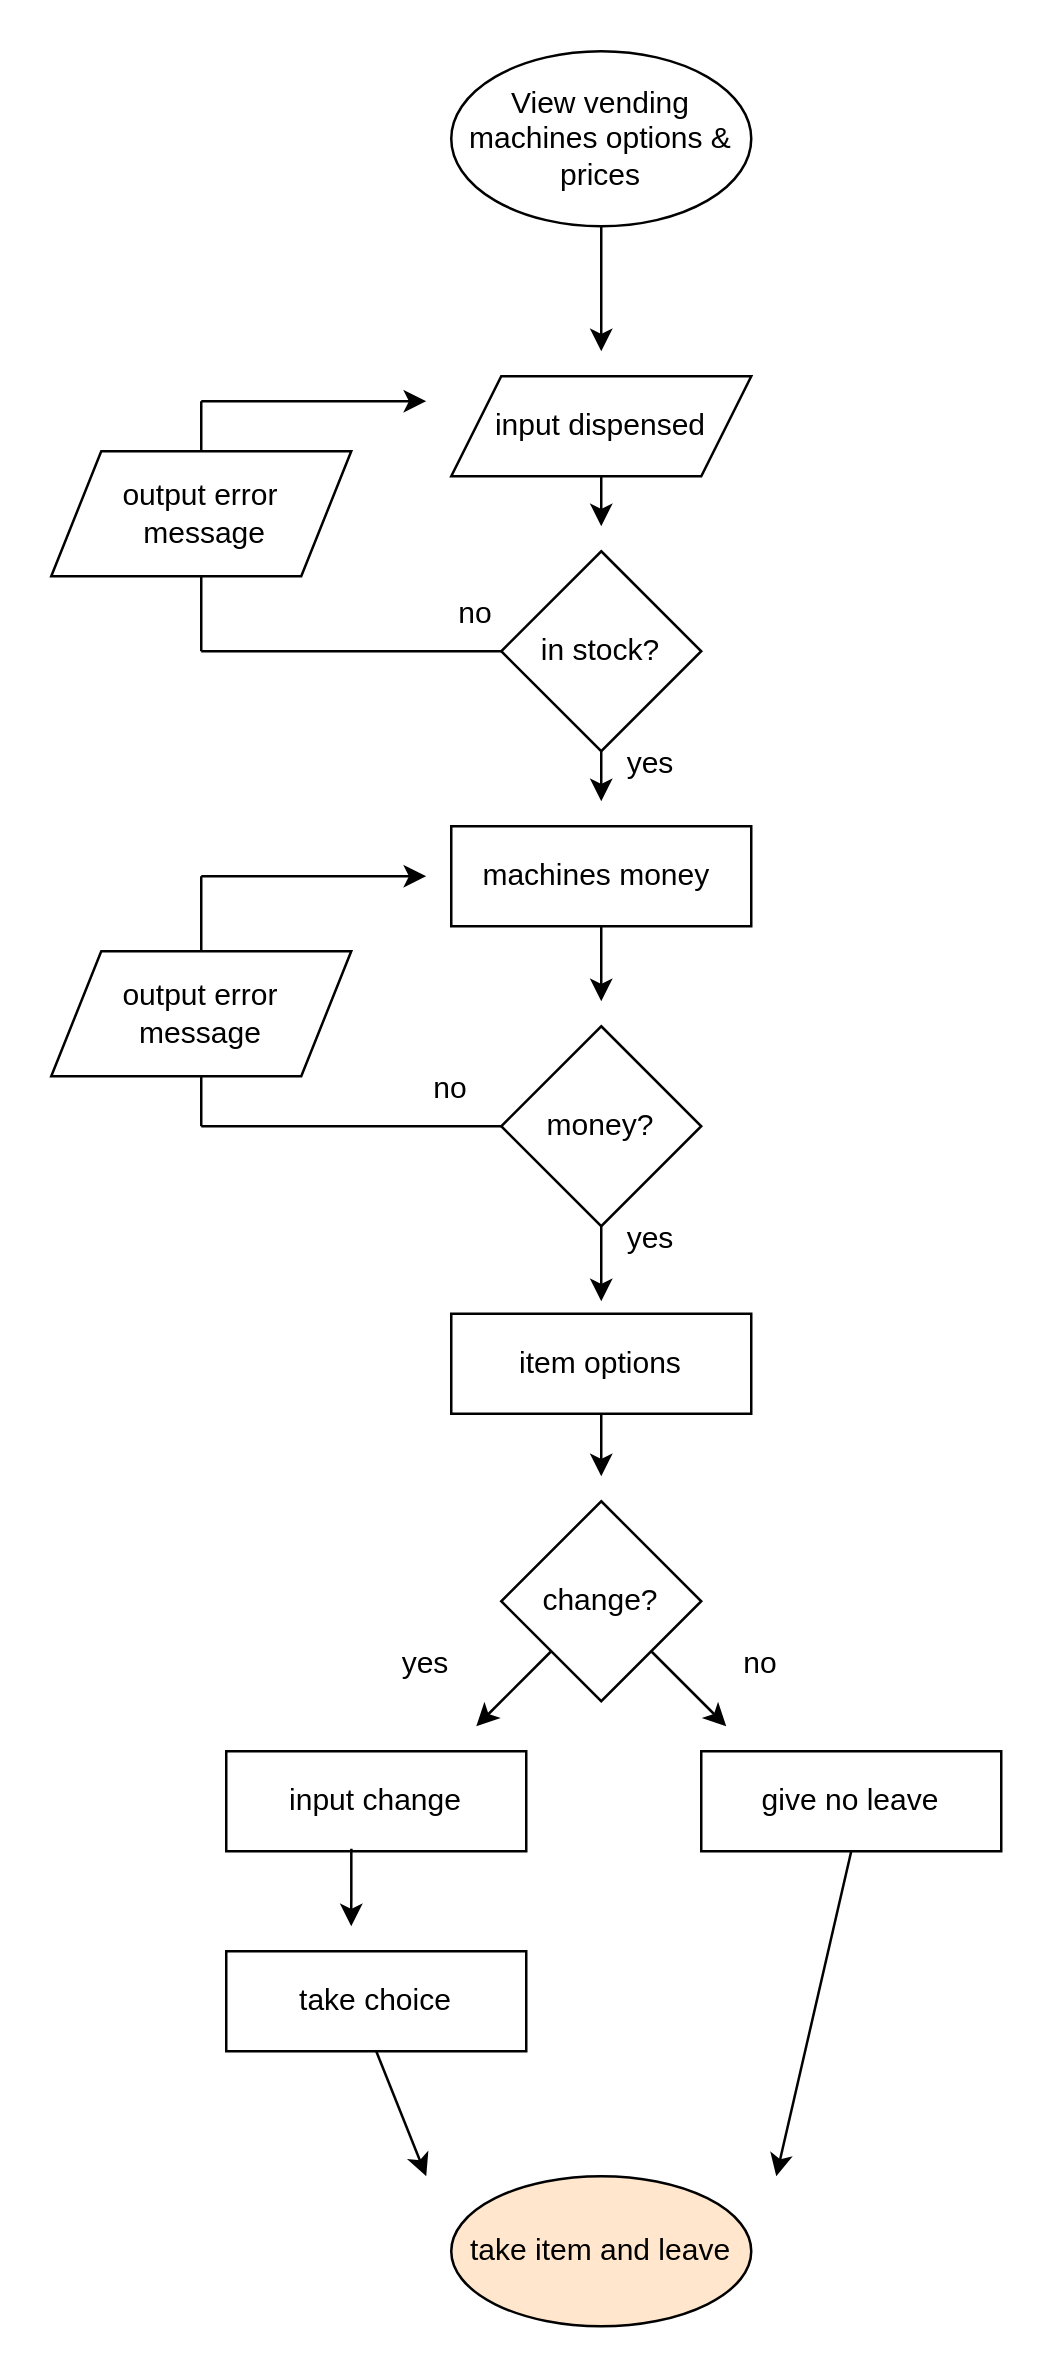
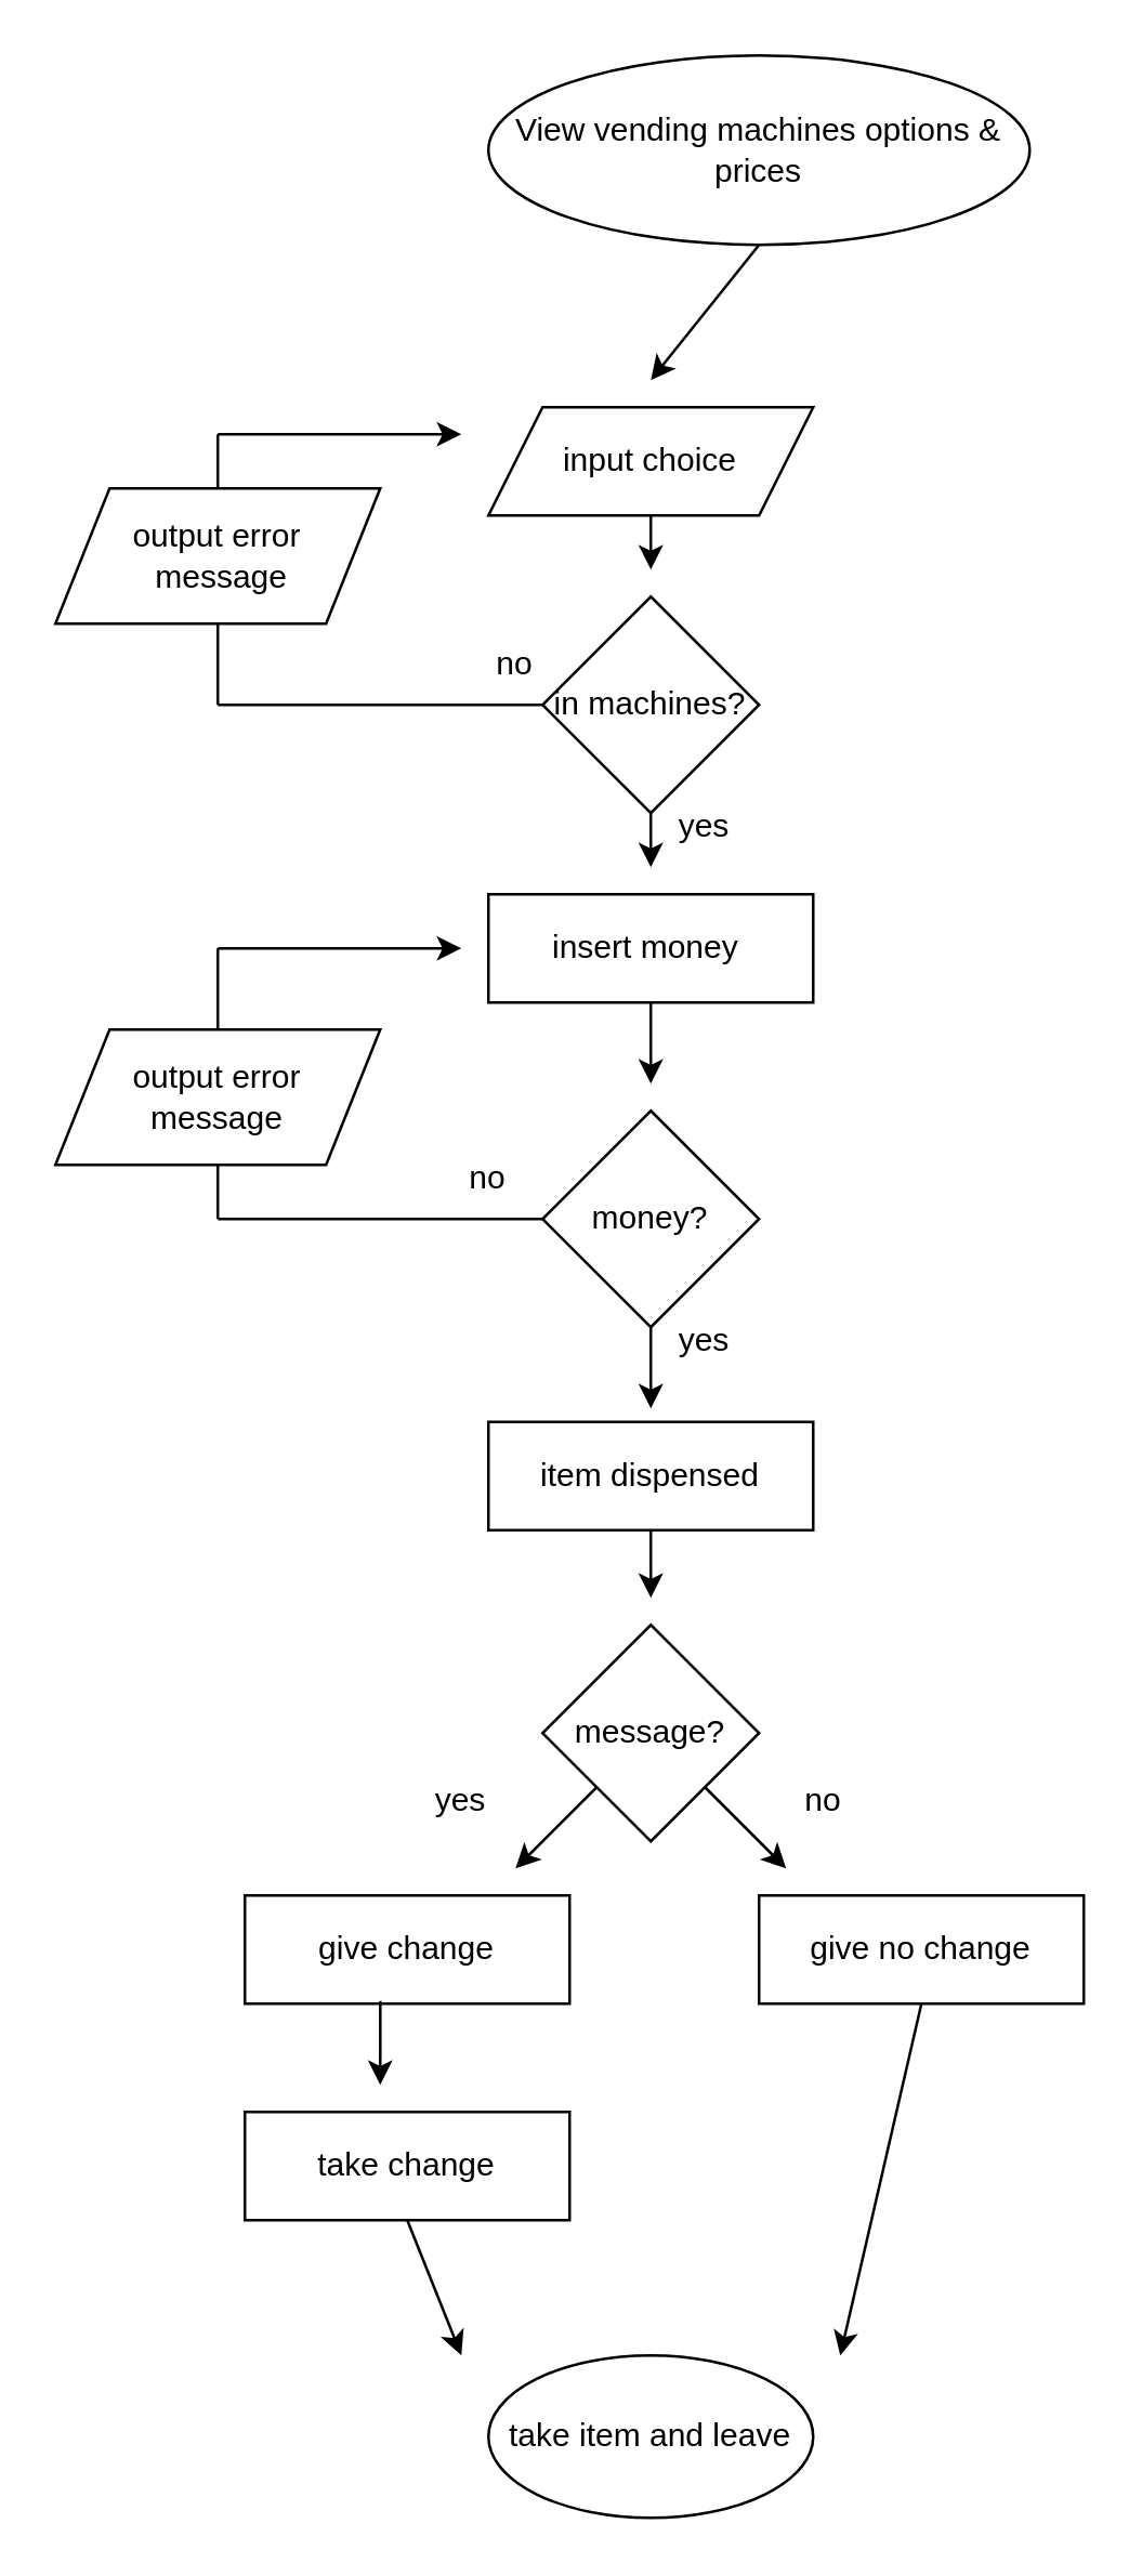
- <mxCell id="2" value="View vending machines options &amp;amp; prices" style="ellipse;whiteSpace=wrap;html=1;" vertex="1" parent="1"><mxGeometry x="180" y="20" width="120" height="70" as="geometry" /></mxCell>
+ <mxCell id="2" value="View vending machines options &amp;amp; prices" style="ellipse;whiteSpace=wrap;html=1;" vertex="1" parent="1"><mxGeometry x="180" y="20" width="200" height="70" as="geometry" /></mxCell>
- <mxCell id="39" value="input dispensed" style="shape=parallelogram;perimeter=parallelogramPerimeter;whiteSpace=wrap;html=1;fixedSize=1;" vertex="1" parent="1"><mxGeometry x="180" y="150" width="120" height="40" as="geometry" /></mxCell>
+ <mxCell id="39" value="input choice" style="shape=parallelogram;perimeter=parallelogramPerimeter;whiteSpace=wrap;html=1;fixedSize=1;" vertex="1" parent="1"><mxGeometry x="180" y="150" width="120" height="40" as="geometry" /></mxCell>
- <mxCell id="7" value="in stock?" style="rhombus;whiteSpace=wrap;html=1;" vertex="1" parent="1"><mxGeometry x="200" y="220" width="80" height="80" as="geometry" /></mxCell>
+ <mxCell id="7" value="in machines?" style="rhombus;whiteSpace=wrap;html=1;" vertex="1" parent="1"><mxGeometry x="200" y="220" width="80" height="80" as="geometry" /></mxCell>
- <mxCell id="9" value="machines money&amp;nbsp;" style="rounded=0;whiteSpace=wrap;html=1;" vertex="1" parent="1"><mxGeometry x="180" y="330" width="120" height="40" as="geometry" /></mxCell>
+ <mxCell id="9" value="insert money&amp;nbsp;" style="rounded=0;whiteSpace=wrap;html=1;" vertex="1" parent="1"><mxGeometry x="180" y="330" width="120" height="40" as="geometry" /></mxCell>
- <mxCell id="14" value="item options" style="rounded=0;whiteSpace=wrap;html=1;" vertex="1" parent="1"><mxGeometry x="180" y="525" width="120" height="40" as="geometry" /></mxCell>
+ <mxCell id="14" value="item dispensed" style="rounded=0;whiteSpace=wrap;html=1;" vertex="1" parent="1"><mxGeometry x="180" y="525" width="120" height="40" as="geometry" /></mxCell>
- <mxCell id="20" value="change?" style="rhombus;whiteSpace=wrap;html=1;" vertex="1" parent="1"><mxGeometry x="200" y="600" width="80" height="80" as="geometry" /></mxCell>
+ <mxCell id="20" value="message?" style="rhombus;whiteSpace=wrap;html=1;" vertex="1" parent="1"><mxGeometry x="200" y="600" width="80" height="80" as="geometry" /></mxCell>
- <mxCell id="25" value="input change" style="rounded=0;whiteSpace=wrap;html=1;" vertex="1" parent="1"><mxGeometry x="90" y="700" width="120" height="40" as="geometry" /></mxCell>
+ <mxCell id="25" value="give change" style="rounded=0;whiteSpace=wrap;html=1;" vertex="1" parent="1"><mxGeometry x="90" y="700" width="120" height="40" as="geometry" /></mxCell>
- <mxCell id="24" value="give no leave" style="rounded=0;whiteSpace=wrap;html=1;" vertex="1" parent="1"><mxGeometry x="280" y="700" width="120" height="40" as="geometry" /></mxCell>
+ <mxCell id="24" value="give no change" style="rounded=0;whiteSpace=wrap;html=1;" vertex="1" parent="1"><mxGeometry x="280" y="700" width="120" height="40" as="geometry" /></mxCell>
- <mxCell id="30" value="take choice" style="rounded=0;whiteSpace=wrap;html=1;" vertex="1" parent="1"><mxGeometry x="90" y="780" width="120" height="40" as="geometry" /></mxCell>
+ <mxCell id="30" value="take change" style="rounded=0;whiteSpace=wrap;html=1;" vertex="1" parent="1"><mxGeometry x="90" y="780" width="120" height="40" as="geometry" /></mxCell>
- <mxCell id="29" value="take item and leave" style="ellipse;whiteSpace=wrap;html=1;fillColor=#ffe6cc;" vertex="1" parent="1"><mxGeometry x="180" y="870" width="120" height="60" as="geometry" /></mxCell>
+ <mxCell id="29" value="take item and leave" style="ellipse;whiteSpace=wrap;html=1;" vertex="1" parent="1"><mxGeometry x="180" y="870" width="120" height="60" as="geometry" /></mxCell>
